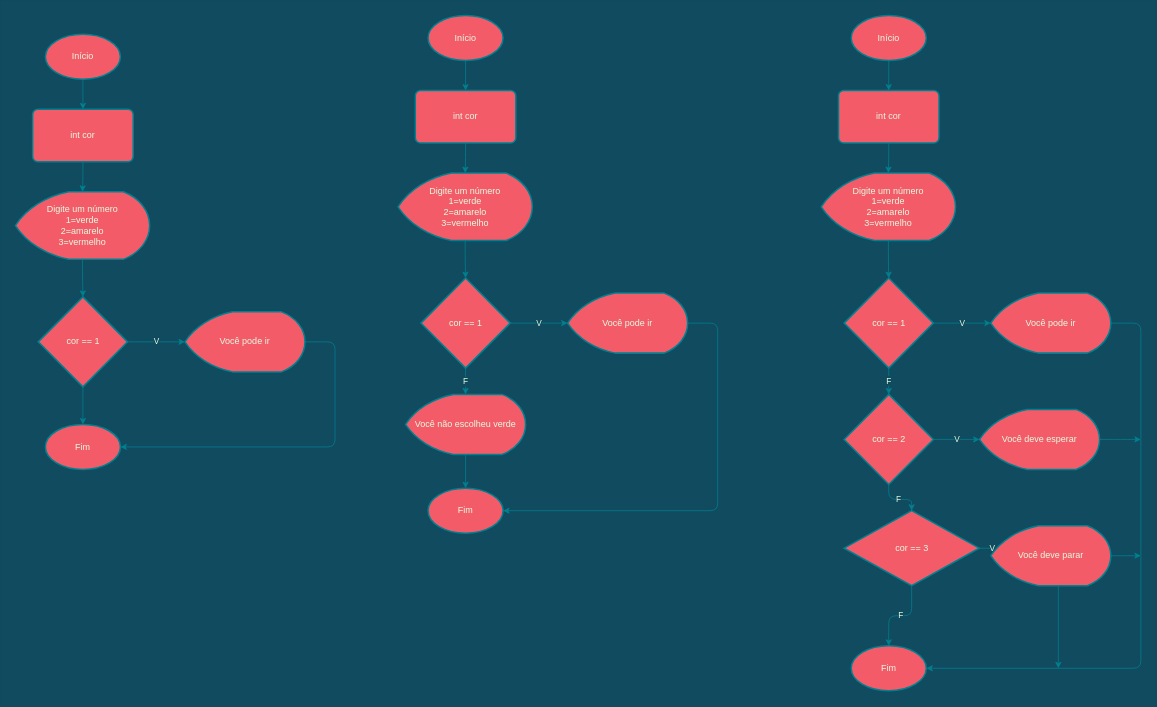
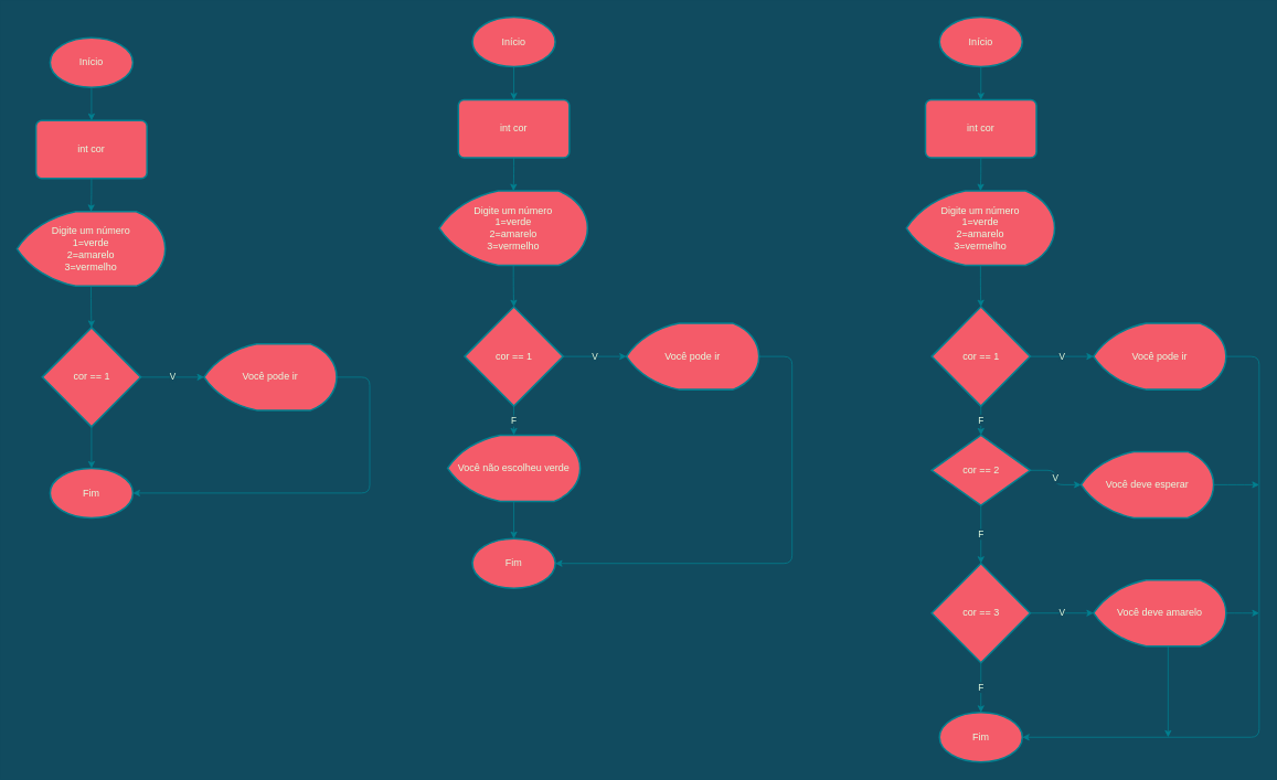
- <mxCell id="15" value="cor == 2" style="strokeWidth=2;html=1;shape=mxgraph.flowchart.decision;whiteSpace=wrap;fillColor=#F45B69;strokeColor=#028090;fontColor=#E4FDE1;rounded=1;" vertex="1" parent="1"><mxGeometry x="1124.5" y="525" width="119" height="120" as="geometry" /></mxCell>
+ <mxCell id="15" value="cor == 2" style="strokeWidth=2;html=1;shape=mxgraph.flowchart.decision;whiteSpace=wrap;fillColor=#F45B69;strokeColor=#028090;fontColor=#E4FDE1;rounded=1;" vertex="1" parent="1"><mxGeometry x="1124.5" y="525" width="119" height="85" as="geometry" /></mxCell>
- <mxCell id="20" value="cor == 3" style="strokeWidth=2;html=1;shape=mxgraph.flowchart.decision;whiteSpace=wrap;fillColor=#F45B69;strokeColor=#028090;fontColor=#E4FDE1;rounded=1;" vertex="1" parent="1"><mxGeometry x="1124.5" y="680" width="180" height="100" as="geometry" /></mxCell>
+ <mxCell id="20" value="cor == 3" style="strokeWidth=2;html=1;shape=mxgraph.flowchart.decision;whiteSpace=wrap;fillColor=#F45B69;strokeColor=#028090;fontColor=#E4FDE1;rounded=1;" vertex="1" parent="1"><mxGeometry x="1124.5" y="680" width="119" height="120" as="geometry" /></mxCell>
- <mxCell id="23" value="Você deve parar" style="strokeWidth=2;html=1;shape=mxgraph.flowchart.display;whiteSpace=wrap;fillColor=#F45B69;strokeColor=#028090;fontColor=#E4FDE1;rounded=1;" vertex="1" parent="1"><mxGeometry x="1320" y="700" width="160" height="80" as="geometry" /></mxCell>
+ <mxCell id="23" value="Você deve amarelo" style="strokeWidth=2;html=1;shape=mxgraph.flowchart.display;whiteSpace=wrap;fillColor=#F45B69;strokeColor=#028090;fontColor=#E4FDE1;rounded=1;" vertex="1" parent="1"><mxGeometry x="1320" y="700" width="160" height="80" as="geometry" /></mxCell>
